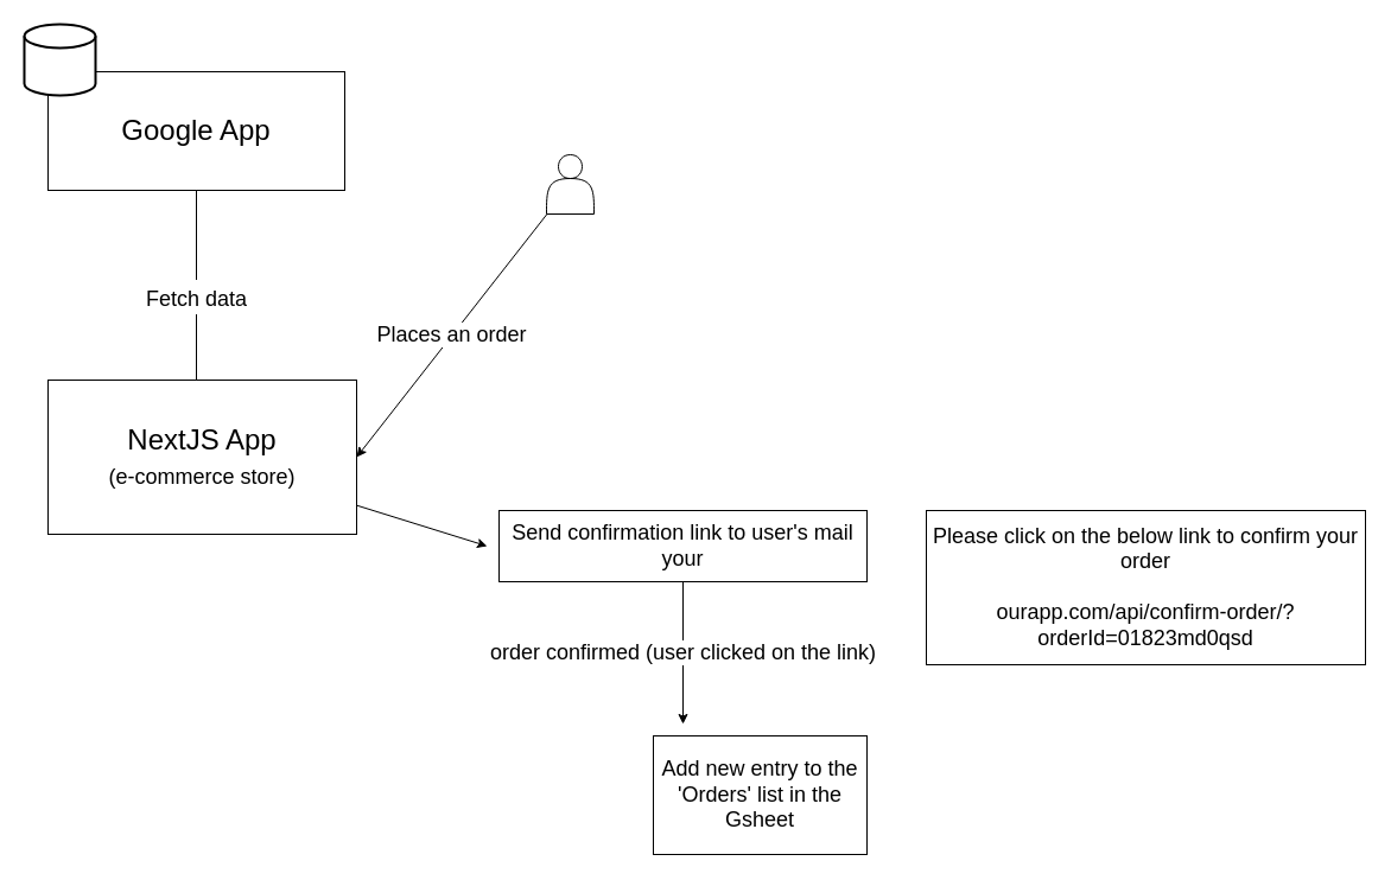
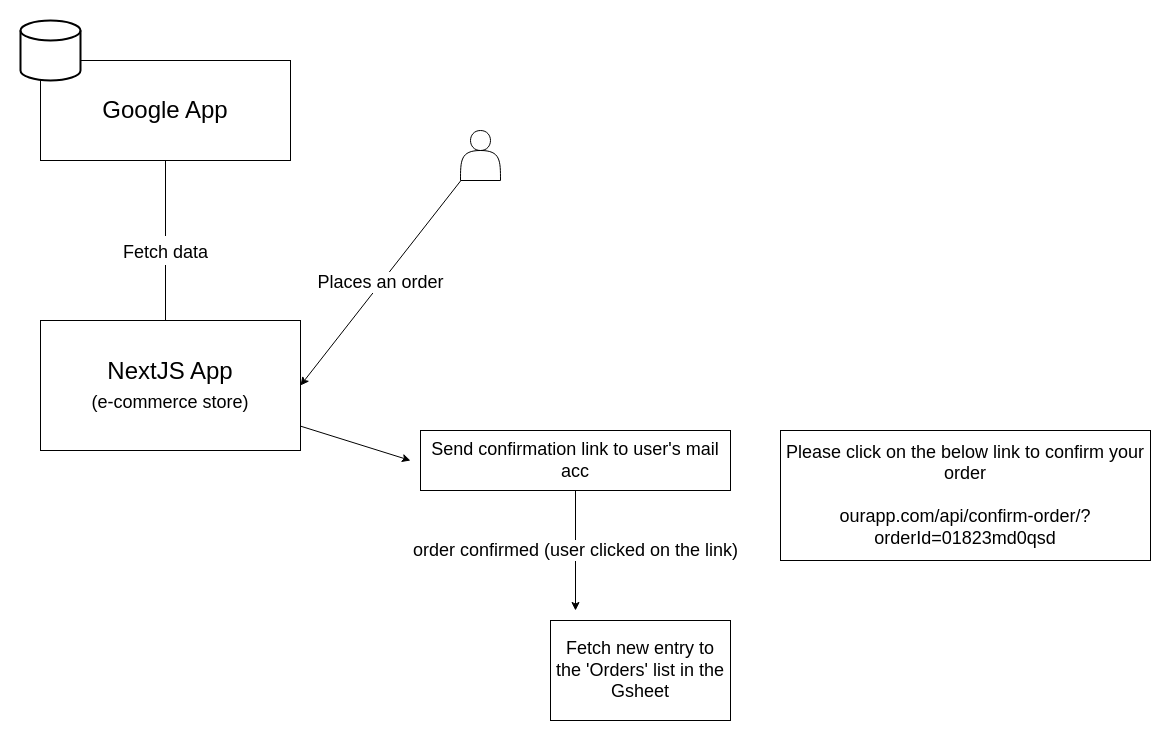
- <mxCell id="10" value="Send confirmation link to user's mail your" style="whiteSpace=wrap;html=1;fontSize=18;" parent="1" vertex="1"><mxGeometry x="420" y="430" width="310" height="60" as="geometry" /></mxCell>
+ <mxCell id="10" value="Send confirmation link to user's mail acc" style="whiteSpace=wrap;html=1;fontSize=18;" parent="1" vertex="1"><mxGeometry x="420" y="430" width="310" height="60" as="geometry" /></mxCell>
- <mxCell id="11" value="Add new entry to the 'Orders' list in the Gsheet" style="whiteSpace=wrap;html=1;fontSize=18;" parent="1" vertex="1"><mxGeometry x="550" y="620" width="180" height="100" as="geometry" /></mxCell>
+ <mxCell id="11" value="Fetch new entry to the 'Orders' list in the Gsheet" style="whiteSpace=wrap;html=1;fontSize=18;" parent="1" vertex="1"><mxGeometry x="550" y="620" width="180" height="100" as="geometry" /></mxCell>
